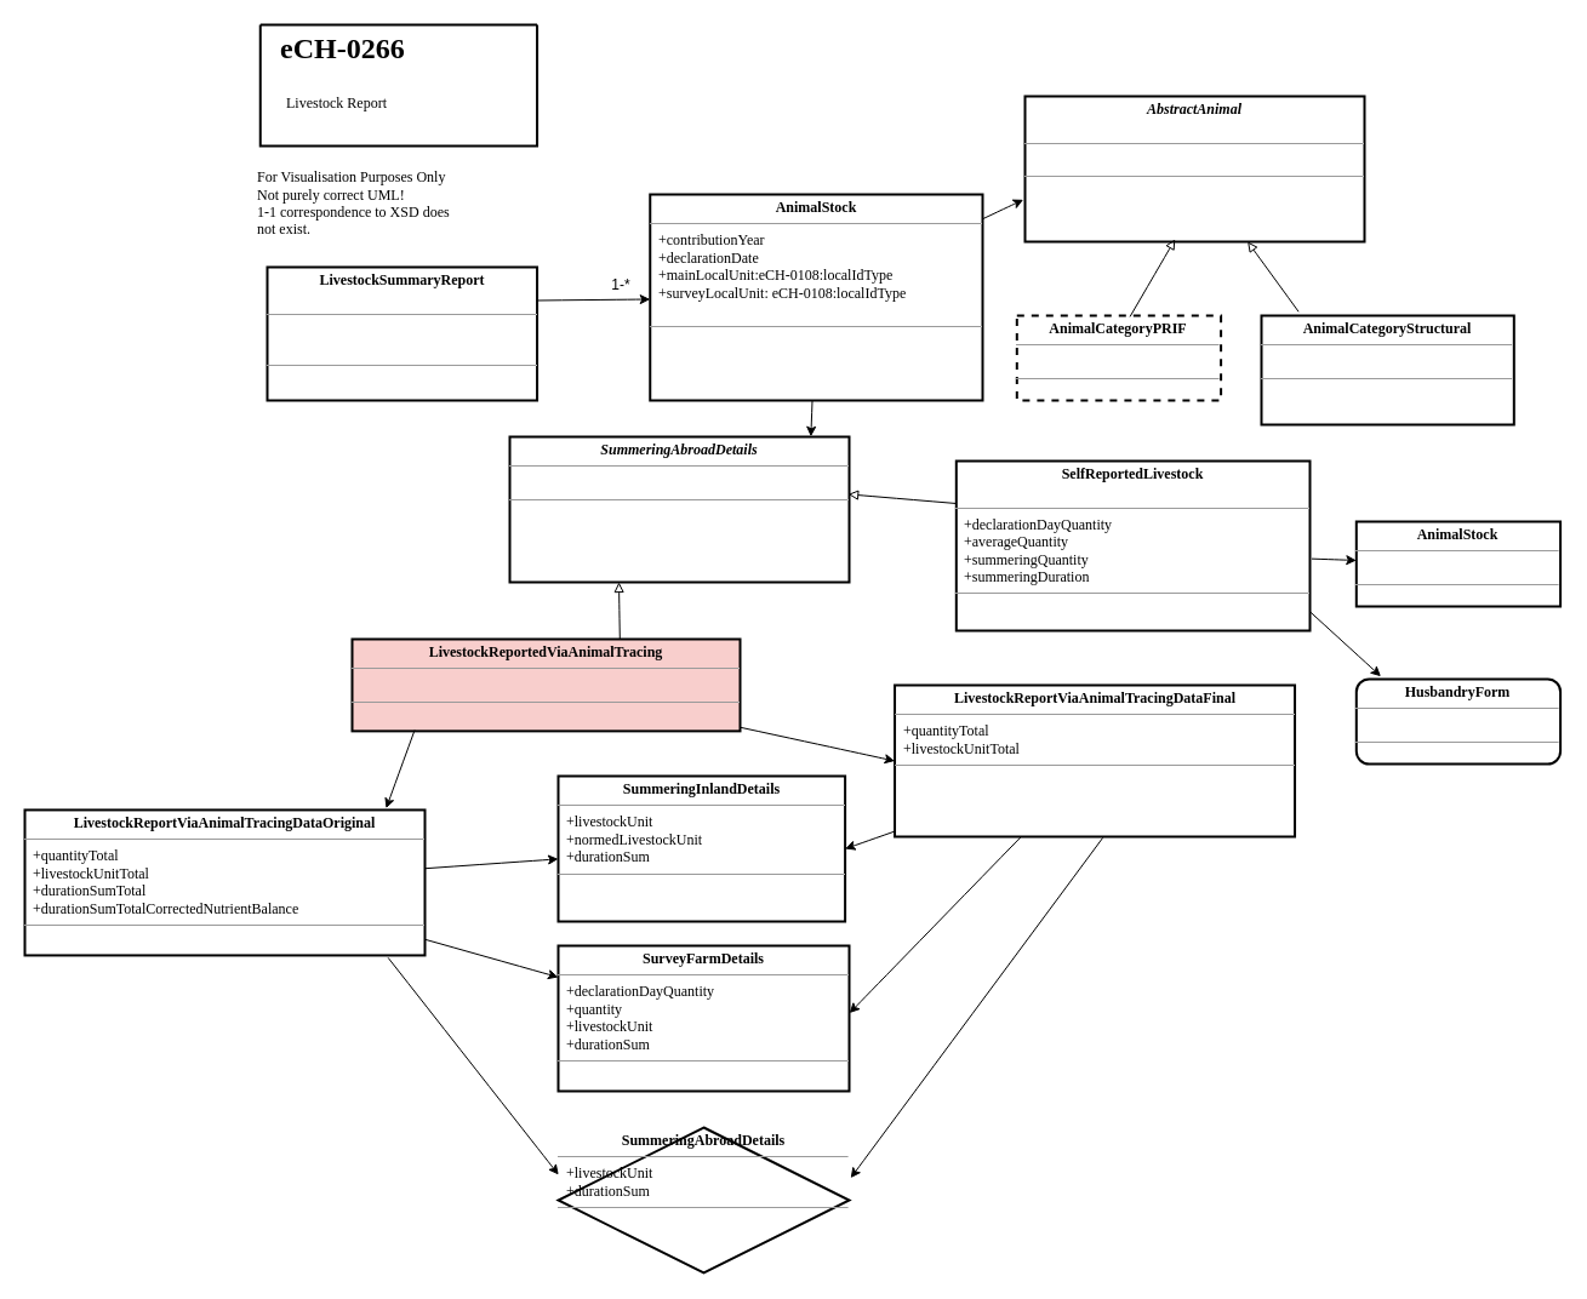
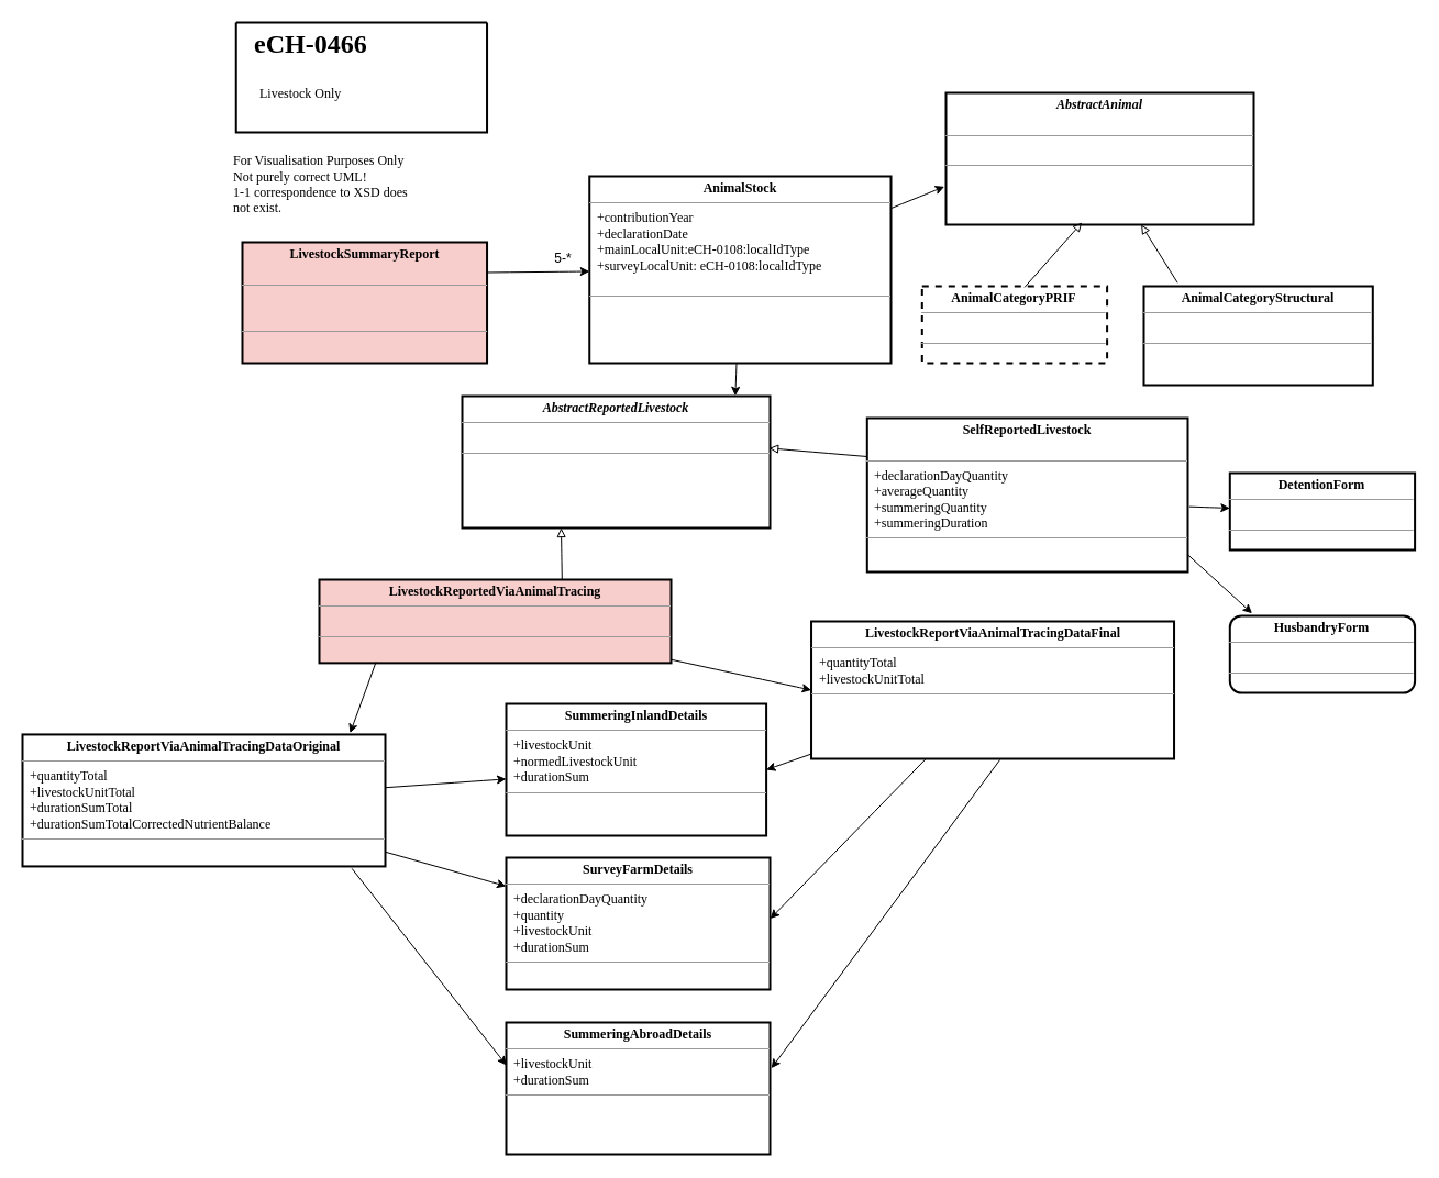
- <mxCell id="3" value="&lt;h1&gt;&lt;span style=&quot;background-color: initial;&quot;&gt;eCH-0266&lt;/span&gt;&lt;/h1&gt;&lt;div&gt;&lt;br&gt;&lt;/div&gt;" style="text;html=1;strokeColor=none;fillColor=none;spacing=5;spacingTop=-20;whiteSpace=wrap;overflow=hidden;rounded=0;strokeWidth=2;fontFamily=Verdana;" parent="2" vertex="1"><mxGeometry x="11.3" width="195.7" height="80" as="geometry" /></mxCell>
+ <mxCell id="3" value="&lt;h1&gt;&lt;span style=&quot;background-color: initial;&quot;&gt;eCH-0466&lt;/span&gt;&lt;/h1&gt;&lt;div&gt;&lt;br&gt;&lt;/div&gt;" style="text;html=1;strokeColor=none;fillColor=none;spacing=5;spacingTop=-20;whiteSpace=wrap;overflow=hidden;rounded=0;strokeWidth=2;fontFamily=Verdana;" parent="2" vertex="1"><mxGeometry x="11.3" width="195.7" height="80" as="geometry" /></mxCell>
- <mxCell id="4" value="Livestock Report" style="text;html=1;strokeColor=none;fillColor=none;align=left;verticalAlign=middle;whiteSpace=wrap;rounded=0;strokeWidth=2;fontFamily=Verdana;" parent="2" vertex="1"><mxGeometry x="19.6" y="50" width="226.4" height="30" as="geometry" /></mxCell>
+ <mxCell id="4" value="Livestock Only" style="text;html=1;strokeColor=none;fillColor=none;align=left;verticalAlign=middle;whiteSpace=wrap;rounded=0;strokeWidth=2;fontFamily=Verdana;" parent="2" vertex="1"><mxGeometry x="19.6" y="50" width="226.4" height="30" as="geometry" /></mxCell>
- <mxCell id="12" value="&lt;p style=&quot;margin:0px;margin-top:4px;text-align:center;&quot;&gt;&lt;b&gt;&lt;i&gt;AbstractAnimal&lt;/i&gt;&lt;/b&gt;&lt;/p&gt;&lt;br&gt;&lt;hr size=&quot;1&quot;&gt;&lt;p style=&quot;margin:0px;margin-left:4px;&quot;&gt;&amp;nbsp;&lt;/p&gt;&lt;hr size=&quot;1&quot;&gt;&lt;p style=&quot;margin:0px;margin-left:4px;&quot;&gt;&lt;br&gt;&lt;/p&gt;" style="verticalAlign=top;align=left;overflow=fill;fontSize=12;fontFamily=Verdana;html=1;sketch=0;strokeWidth=2;" parent="1" vertex="1"><mxGeometry x="845" y="79" width="280" height="120" as="geometry" /></mxCell>
+ <mxCell id="12" value="&lt;p style=&quot;margin:0px;margin-top:4px;text-align:center;&quot;&gt;&lt;b&gt;&lt;i&gt;AbstractAnimal&lt;/i&gt;&lt;/b&gt;&lt;/p&gt;&lt;br&gt;&lt;hr size=&quot;1&quot;&gt;&lt;p style=&quot;margin:0px;margin-left:4px;&quot;&gt;&amp;nbsp;&lt;/p&gt;&lt;hr size=&quot;1&quot;&gt;&lt;p style=&quot;margin:0px;margin-left:4px;&quot;&gt;&lt;br&gt;&lt;/p&gt;" style="verticalAlign=top;align=left;overflow=fill;fontSize=12;fontFamily=Verdana;html=1;sketch=0;strokeWidth=2;" parent="1" vertex="1"><mxGeometry x="860" y="84" width="280" height="120" as="geometry" /></mxCell>
- <mxCell id="10" value="1-*" style="text;html=1;align=center;verticalAlign=middle;whiteSpace=wrap;rounded=0;" parent="1" vertex="1"><mxGeometry x="468" y="220" width="88" height="30" as="geometry" /></mxCell>
+ <mxCell id="10" value="5-*" style="text;html=1;align=center;verticalAlign=middle;whiteSpace=wrap;rounded=0;" parent="1" vertex="1"><mxGeometry x="468" y="220" width="88" height="30" as="geometry" /></mxCell>
- <mxCell id="7" value="&lt;p style=&quot;margin:0px;margin-top:4px;text-align:center;&quot;&gt;&lt;b&gt;LivestockSummaryReport&lt;/b&gt;&lt;/p&gt;&lt;br&gt;&lt;hr size=&quot;1&quot;&gt;&lt;p style=&quot;margin:0px;margin-left:4px;&quot;&gt;&amp;nbsp;&lt;/p&gt;&lt;p style=&quot;margin:0px;margin-left:4px;&quot;&gt;&lt;span style=&quot;background-color: initial;&quot;&gt;&lt;br&gt;&lt;/span&gt;&lt;/p&gt;&lt;hr size=&quot;1&quot;&gt;&lt;p style=&quot;margin:0px;margin-left:4px;&quot;&gt;&lt;br&gt;&lt;/p&gt;" style="verticalAlign=top;align=left;overflow=fill;fontSize=12;fontFamily=Verdana;html=1;sketch=0;strokeWidth=2;" parent="1" vertex="1"><mxGeometry x="220" y="220" width="222.55" height="110" as="geometry" /></mxCell>
+ <mxCell id="7" value="&lt;p style=&quot;margin:0px;margin-top:4px;text-align:center;&quot;&gt;&lt;b&gt;LivestockSummaryReport&lt;/b&gt;&lt;/p&gt;&lt;br&gt;&lt;hr size=&quot;1&quot;&gt;&lt;p style=&quot;margin:0px;margin-left:4px;&quot;&gt;&amp;nbsp;&lt;/p&gt;&lt;p style=&quot;margin:0px;margin-left:4px;&quot;&gt;&lt;span style=&quot;background-color: initial;&quot;&gt;&lt;br&gt;&lt;/span&gt;&lt;/p&gt;&lt;hr size=&quot;1&quot;&gt;&lt;p style=&quot;margin:0px;margin-left:4px;&quot;&gt;&lt;br&gt;&lt;/p&gt;" style="verticalAlign=top;align=left;overflow=fill;fontSize=12;fontFamily=Verdana;html=1;sketch=0;strokeWidth=2;fillColor=#f8cecc;" parent="1" vertex="1"><mxGeometry x="220" y="220" width="222.55" height="110" as="geometry" /></mxCell>
- <mxCell id="16" value="&lt;p style=&quot;margin:0px;margin-top:4px;text-align:center;&quot;&gt;&lt;b&gt;&lt;i&gt;SummeringAbroadDetails&lt;/i&gt;&lt;/b&gt;&lt;/p&gt;&lt;hr size=&quot;1&quot;&gt;&lt;p style=&quot;margin:0px;margin-left:4px;&quot;&gt;&amp;nbsp;&lt;/p&gt;&lt;hr size=&quot;1&quot;&gt;&lt;p style=&quot;margin:0px;margin-left:4px;&quot;&gt;&lt;br&gt;&lt;/p&gt;" style="verticalAlign=top;align=left;overflow=fill;fontSize=12;fontFamily=Verdana;html=1;sketch=0;strokeWidth=2;" parent="1" vertex="1"><mxGeometry x="420" y="360" width="280" height="120" as="geometry" /></mxCell>
+ <mxCell id="16" value="&lt;p style=&quot;margin:0px;margin-top:4px;text-align:center;&quot;&gt;&lt;b&gt;&lt;i&gt;AbstractReportedLivestock&lt;/i&gt;&lt;/b&gt;&lt;/p&gt;&lt;hr size=&quot;1&quot;&gt;&lt;p style=&quot;margin:0px;margin-left:4px;&quot;&gt;&amp;nbsp;&lt;/p&gt;&lt;hr size=&quot;1&quot;&gt;&lt;p style=&quot;margin:0px;margin-left:4px;&quot;&gt;&lt;br&gt;&lt;/p&gt;" style="verticalAlign=top;align=left;overflow=fill;fontSize=12;fontFamily=Verdana;html=1;sketch=0;strokeWidth=2;" parent="1" vertex="1"><mxGeometry x="420" y="360" width="280" height="120" as="geometry" /></mxCell>
- <mxCell id="36" value="&lt;p style=&quot;margin:0px;margin-top:4px;text-align:center;&quot;&gt;&lt;span style=&quot;background-color: initial;&quot;&gt;AnimalStock&lt;/span&gt;&lt;br&gt;&lt;/p&gt;&lt;hr size=&quot;1&quot;&gt;&lt;p style=&quot;margin:0px;margin-left:4px;&quot;&gt;&amp;nbsp;&amp;nbsp;&lt;br&gt;&lt;/p&gt;&lt;hr size=&quot;1&quot;&gt;&lt;p style=&quot;margin:0px;margin-left:4px;&quot;&gt;&lt;br&gt;&lt;/p&gt;" style="verticalAlign=top;align=left;overflow=fill;fontSize=12;fontFamily=Verdana;html=1;sketch=0;strokeWidth=2;fontStyle=1" parent="1" vertex="1"><mxGeometry x="1118.3" y="430" width="168.3" height="70" as="geometry" /></mxCell>
+ <mxCell id="36" value="&lt;p style=&quot;margin:0px;margin-top:4px;text-align:center;&quot;&gt;&lt;span style=&quot;background-color: initial;&quot;&gt;DetentionForm&lt;/span&gt;&lt;br&gt;&lt;/p&gt;&lt;hr size=&quot;1&quot;&gt;&lt;p style=&quot;margin:0px;margin-left:4px;&quot;&gt;&amp;nbsp;&amp;nbsp;&lt;br&gt;&lt;/p&gt;&lt;hr size=&quot;1&quot;&gt;&lt;p style=&quot;margin:0px;margin-left:4px;&quot;&gt;&lt;br&gt;&lt;/p&gt;" style="verticalAlign=top;align=left;overflow=fill;fontSize=12;fontFamily=Verdana;html=1;sketch=0;strokeWidth=2;fontStyle=1" parent="1" vertex="1"><mxGeometry x="1118.3" y="430" width="168.3" height="70" as="geometry" /></mxCell>
- <mxCell id="30" value="&lt;p style=&quot;margin:0px;margin-top:4px;text-align:center;&quot;&gt;&lt;span style=&quot;background-color: initial;&quot;&gt;SummeringAbroadDetails&lt;/span&gt;&lt;br&gt;&lt;/p&gt;&lt;hr size=&quot;1&quot;&gt;&lt;p style=&quot;margin:0px;margin-left:4px;&quot;&gt;&lt;span style=&quot;font-weight: normal;&quot;&gt;&amp;nbsp;+livestockUnit&lt;/span&gt;&lt;br&gt;&lt;/p&gt;&lt;p style=&quot;margin:0px;margin-left:4px;&quot;&gt;&lt;span style=&quot;font-weight: normal;&quot;&gt;&amp;nbsp;+durationSum&lt;/span&gt;&lt;/p&gt;&lt;hr size=&quot;1&quot;&gt;&lt;p style=&quot;margin:0px;margin-left:4px;&quot;&gt;&lt;br&gt;&lt;/p&gt;" style="rhombus;verticalAlign=top;align=left;overflow=fill;fontSize=12;fontFamily=Verdana;html=1;sketch=0;strokeWidth=2;fontStyle=1;" parent="1" vertex="1"><mxGeometry x="460" y="930" width="240" height="120" as="geometry" /></mxCell>
+ <mxCell id="30" value="&lt;p style=&quot;margin:0px;margin-top:4px;text-align:center;&quot;&gt;&lt;span style=&quot;background-color: initial;&quot;&gt;SummeringAbroadDetails&lt;/span&gt;&lt;br&gt;&lt;/p&gt;&lt;hr size=&quot;1&quot;&gt;&lt;p style=&quot;margin:0px;margin-left:4px;&quot;&gt;&lt;span style=&quot;font-weight: normal;&quot;&gt;&amp;nbsp;+livestockUnit&lt;/span&gt;&lt;br&gt;&lt;/p&gt;&lt;p style=&quot;margin:0px;margin-left:4px;&quot;&gt;&lt;span style=&quot;font-weight: normal;&quot;&gt;&amp;nbsp;+durationSum&lt;/span&gt;&lt;/p&gt;&lt;hr size=&quot;1&quot;&gt;&lt;p style=&quot;margin:0px;margin-left:4px;&quot;&gt;&lt;br&gt;&lt;/p&gt;" style="verticalAlign=top;align=left;overflow=fill;fontSize=12;fontFamily=Verdana;html=1;sketch=0;strokeWidth=2;fontStyle=1" parent="1" vertex="1"><mxGeometry x="460" y="930" width="240" height="120" as="geometry" /></mxCell>
